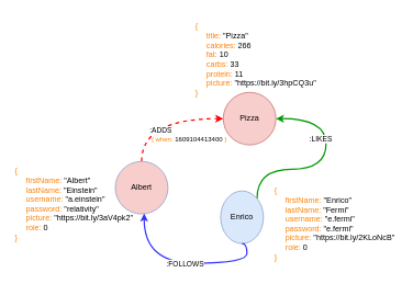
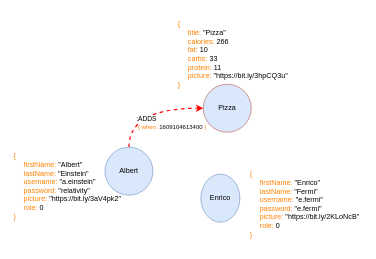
- <mxCell id="2" value="Pizza" style="ellipse;whiteSpace=wrap;html=1;aspect=fixed;fillColor=#f8cecc;strokeColor=#b85450;" parent="1" vertex="1"><mxGeometry x="338" y="140" width="80" height="80" as="geometry" /></mxCell>
+ <mxCell id="2" value="Pizza" style="ellipse;whiteSpace=wrap;html=1;aspect=fixed;fillColor=#dae8fc;strokeColor=#b85450;" parent="1" vertex="1"><mxGeometry x="338" y="140" width="80" height="80" as="geometry" /></mxCell>
- <mxCell id="14" value="&lt;font style=&quot;font-size: 10px&quot;&gt;&lt;span style=&quot;background-color: rgb(255 , 255 , 255)&quot;&gt;&lt;font color=&quot;#ff8000&quot; style=&quot;font-size: 10px&quot;&gt;{ when:&lt;/font&gt;&lt;/span&gt;&lt;span style=&quot;color: rgb(0 , 0 , 0) ; background-color: rgb(255 , 255 , 255)&quot;&gt;&amp;nbsp;&lt;/span&gt;&lt;span style=&quot;color: rgb(0 , 0 , 0) ; text-align: left&quot;&gt;1609104413400&amp;nbsp;&lt;/span&gt;&lt;span style=&quot;background-color: rgb(255 , 255 , 255)&quot;&gt;&lt;font color=&quot;#ff8000&quot; style=&quot;font-size: 10px&quot;&gt;}&lt;/font&gt;&lt;/span&gt;&lt;/font&gt;" style="text;html=1;align=center;verticalAlign=middle;resizable=0;points=[];autosize=1;fontColor=#FF0000;" vertex="1" parent="1"><mxGeometry x="221" y="201" width="130" height="20" as="geometry" /></mxCell>
+ <mxCell id="14" value="&lt;font style=&quot;font-size: 10px&quot;&gt;&lt;span style=&quot;background-color: rgb(255 , 255 , 255)&quot;&gt;&lt;font color=&quot;#ff8000&quot; style=&quot;font-size: 10px&quot;&gt;{ when:&lt;/font&gt;&lt;/span&gt;&lt;span style=&quot;color: rgb(0 , 0 , 0) ; background-color: rgb(255 , 255 , 255)&quot;&gt;&amp;nbsp;&lt;/span&gt;&lt;span style=&quot;color: rgb(0 , 0 , 0) ; text-align: left&quot;&gt;1609104613400&amp;nbsp;&lt;/span&gt;&lt;span style=&quot;background-color: rgb(255 , 255 , 255)&quot;&gt;&lt;font color=&quot;#ff8000&quot; style=&quot;font-size: 10px&quot;&gt;}&lt;/font&gt;&lt;/span&gt;&lt;/font&gt;" style="text;html=1;align=center;verticalAlign=middle;resizable=0;points=[];autosize=1;fontColor=#FF0000;" vertex="1" parent="1"><mxGeometry x="221" y="201" width="130" height="20" as="geometry" /></mxCell>
- <mxCell id="6" style="edgeStyle=orthogonalEdgeStyle;curved=1;orthogonalLoop=1;jettySize=auto;html=1;exitX=1;exitY=0;exitDx=0;exitDy=0;entryX=1;entryY=0.5;entryDx=0;entryDy=0;fillColor=#e3c800;startSize=6;strokeWidth=2;strokeColor=#009900;" parent="1" source="8" target="2" edge="1"><mxGeometry relative="1" as="geometry"><Array as="points"><mxPoint x="494" y="257" /><mxPoint x="494" y="180" /></Array></mxGeometry></mxCell>
- <mxCell id="7" value=":LIKES" style="edgeLabel;html=1;align=center;verticalAlign=middle;resizable=0;points=[];" parent="6" vertex="1" connectable="0"><mxGeometry x="-0.333" y="-2" relative="1" as="geometry"><mxPoint x="39.8" y="-48.03" as="offset" /></mxGeometry></mxCell>
- <mxCell id="5" value="Albert" style="ellipse;whiteSpace=wrap;html=1;aspect=fixed;fillColor=#f8cecc;strokeColor=#6c8ebf;" parent="1" vertex="1"><mxGeometry x="174" y="245" width="80" height="80" as="geometry" /></mxCell>
+ <mxCell id="5" value="Albert" style="ellipse;whiteSpace=wrap;html=1;aspect=fixed;fillColor=#dae8fc;strokeColor=#6c8ebf;" parent="1" vertex="1"><mxGeometry x="174" y="245" width="80" height="80" as="geometry" /></mxCell>
- <mxCell id="9" style="edgeStyle=orthogonalEdgeStyle;curved=1;orthogonalLoop=1;jettySize=auto;html=1;exitX=0.5;exitY=1;exitDx=0;exitDy=0;entryX=0.548;entryY=0.991;entryDx=0;entryDy=0;fillColor=#e3c800;startSize=6;strokeWidth=2;entryPerimeter=0;strokeColor=#3333FF;" edge="1" parent="1" source="8" target="5"><mxGeometry relative="1" as="geometry"><mxPoint x="360" y="490" as="sourcePoint" /><mxPoint x="254" y="350" as="targetPoint" /><Array as="points"><mxPoint x="374" y="400" /><mxPoint x="218" y="400" /></Array></mxGeometry></mxCell>
- <mxCell id="10" value=":FOLLOWS" style="edgeLabel;html=1;align=center;verticalAlign=middle;resizable=0;points=[];" vertex="1" connectable="0" parent="9"><mxGeometry x="-0.333" y="-2" relative="1" as="geometry"><mxPoint x="-41.69" y="2.0" as="offset" /></mxGeometry></mxCell>
